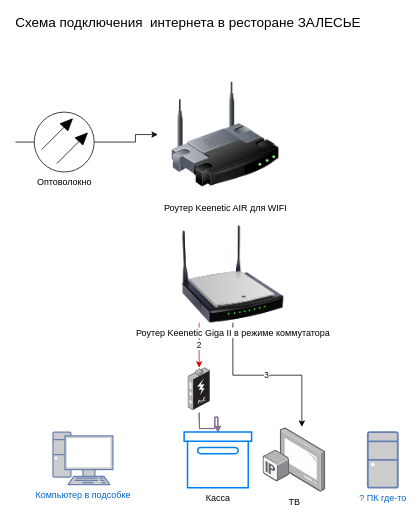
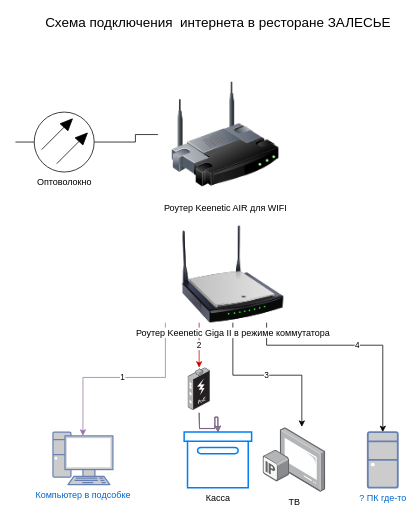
- <mxCell id="14" value="&lt;font style=&quot;font-size: 18px;&quot;&gt;Схема подключения&amp;nbsp; интернета в ресторане ЗАЛЕСЬЕ&lt;/font&gt;" style="text;html=1;align=center;verticalAlign=middle;resizable=0;points=[];autosize=1;strokeColor=none;fillColor=none;" vertex="1" parent="1"><mxGeometry x="10" y="20" width="480" height="20" as="geometry" /></mxCell>
+ <mxCell id="14" value="&lt;font style=&quot;font-size: 18px;&quot;&gt;Схема подключения&amp;nbsp; интернета в ресторане ЗАЛЕСЬЕ&lt;/font&gt;" style="text;html=1;align=center;verticalAlign=middle;resizable=0;points=[];autosize=1;strokeColor=none;fillColor=none;" vertex="1" parent="1"><mxGeometry x="50" y="20" width="480" height="20" as="geometry" /></mxCell>
- <mxCell id="2" style="edgeStyle=orthogonalEdgeStyle;rounded=0;orthogonalLoop=1;jettySize=auto;html=1;exitX=1;exitY=0.5;exitDx=0;exitDy=0;exitPerimeter=0;" edge="1" parent="1" source="3" target="9"><mxGeometry relative="1" as="geometry"><mxPoint x="200" y="65" as="targetPoint" /></mxGeometry></mxCell>
+ <mxCell id="2" style="edgeStyle=orthogonalEdgeStyle;rounded=0;orthogonalLoop=1;jettySize=auto;html=1;exitX=1;exitY=0.5;exitDx=0;exitDy=0;exitPerimeter=0;endArrow=none;" edge="1" parent="1" source="3" target="9"><mxGeometry relative="1" as="geometry"><mxPoint x="200" y="65" as="targetPoint" /></mxGeometry></mxCell>
+ <mxCell id="7" value="4" style="edgeStyle=orthogonalEdgeStyle;rounded=0;orthogonalLoop=1;jettySize=auto;html=1;entryX=0.5;entryY=0;entryDx=0;entryDy=0;entryPerimeter=0;exitX=0.75;exitY=1;exitDx=0;exitDy=0;" edge="1" parent="1" source="8" target="13"><mxGeometry relative="1" as="geometry"><Array as="points"><mxPoint x="355" y="460" /><mxPoint x="510" y="460" /></Array></mxGeometry></mxCell>
+ <mxCell id="4" value="1" style="edgeStyle=orthogonalEdgeStyle;rounded=0;orthogonalLoop=1;jettySize=auto;html=1;exitX=0;exitY=1;exitDx=0;exitDy=0;entryX=0.5;entryY=0.07;entryDx=0;entryDy=0;entryPerimeter=0;fillColor=#e1d5e7;strokeColor=#9673a6;" edge="1" parent="1" source="8" target="12"><mxGeometry relative="1" as="geometry"><mxPoint x="92" y="504.07" as="targetPoint" /></mxGeometry></mxCell>
